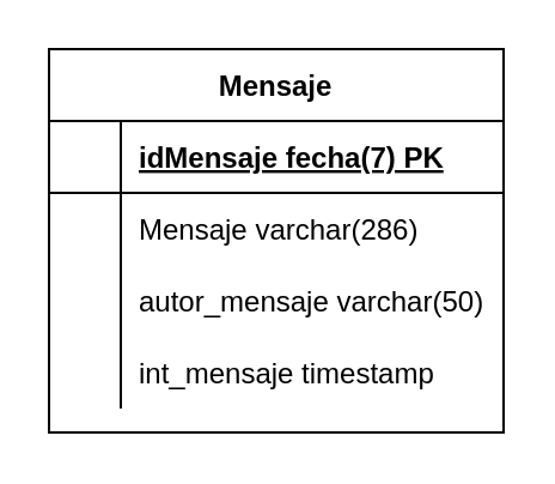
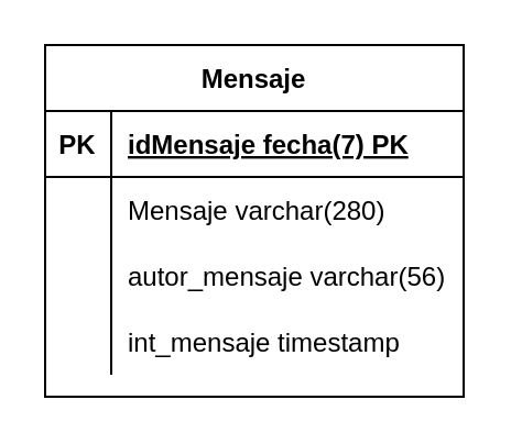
+ <mxCell id="4" value="PK" style="shape=partialRectangle;connectable=0;fillColor=none;top=0;left=0;bottom=0;right=0;fontStyle=1;overflow=hidden;" vertex="1" parent="3"><mxGeometry width="30" height="30" as="geometry" /></mxCell>
- <mxCell id="8" value="Mensaje varchar(286)" style="shape=partialRectangle;connectable=0;fillColor=none;top=0;left=0;bottom=0;right=0;align=left;spacingLeft=6;overflow=hidden;" vertex="1" parent="6"><mxGeometry x="30" width="160" height="30" as="geometry" /></mxCell>
+ <mxCell id="8" value="Mensaje varchar(280)" style="shape=partialRectangle;connectable=0;fillColor=none;top=0;left=0;bottom=0;right=0;align=left;spacingLeft=6;overflow=hidden;" vertex="1" parent="6"><mxGeometry x="30" width="160" height="30" as="geometry" /></mxCell>
- <mxCell id="11" value="autor_mensaje varchar(50)" style="shape=partialRectangle;connectable=0;fillColor=none;top=0;left=0;bottom=0;right=0;align=left;spacingLeft=6;overflow=hidden;" vertex="1" parent="9"><mxGeometry x="30" width="160" height="30" as="geometry" /></mxCell>
+ <mxCell id="11" value="autor_mensaje varchar(56)" style="shape=partialRectangle;connectable=0;fillColor=none;top=0;left=0;bottom=0;right=0;align=left;spacingLeft=6;overflow=hidden;" vertex="1" parent="9"><mxGeometry x="30" width="160" height="30" as="geometry" /></mxCell>
